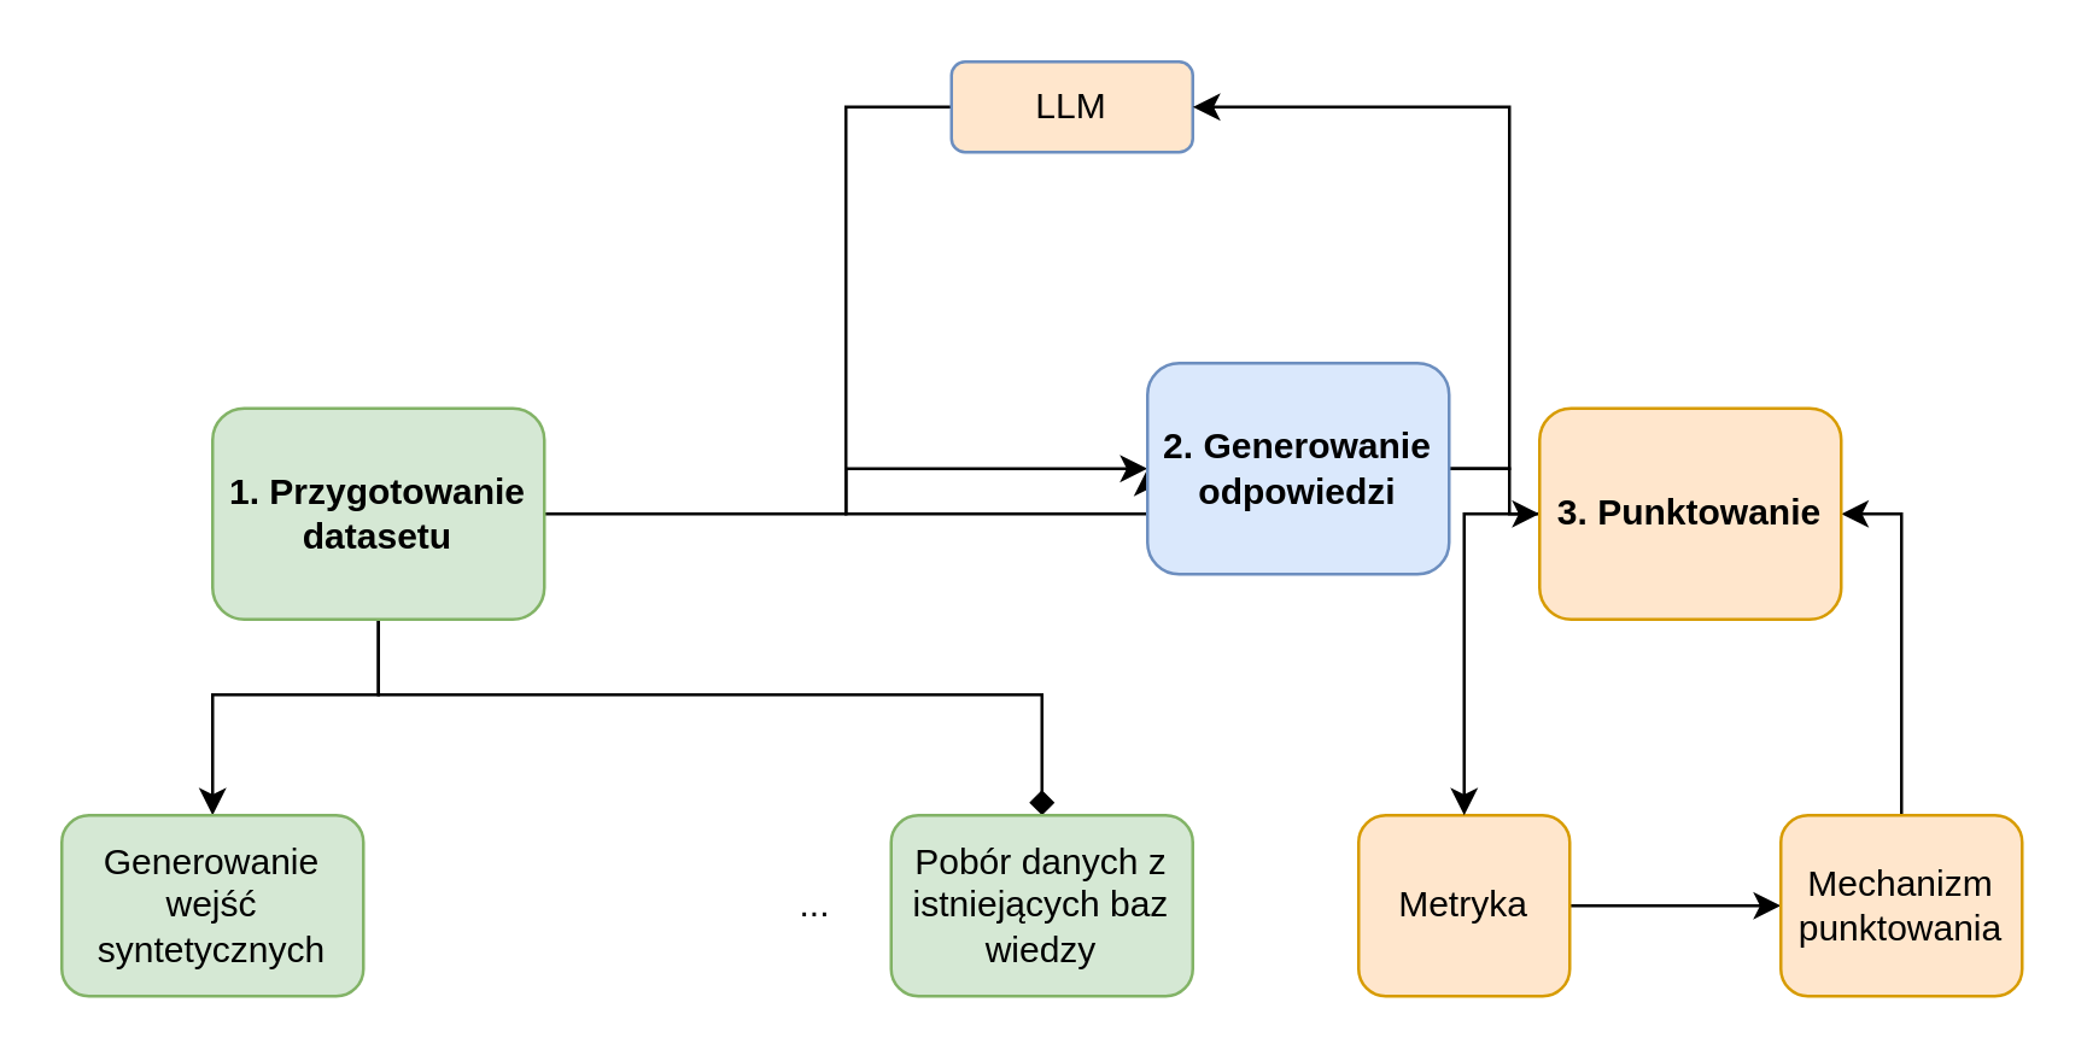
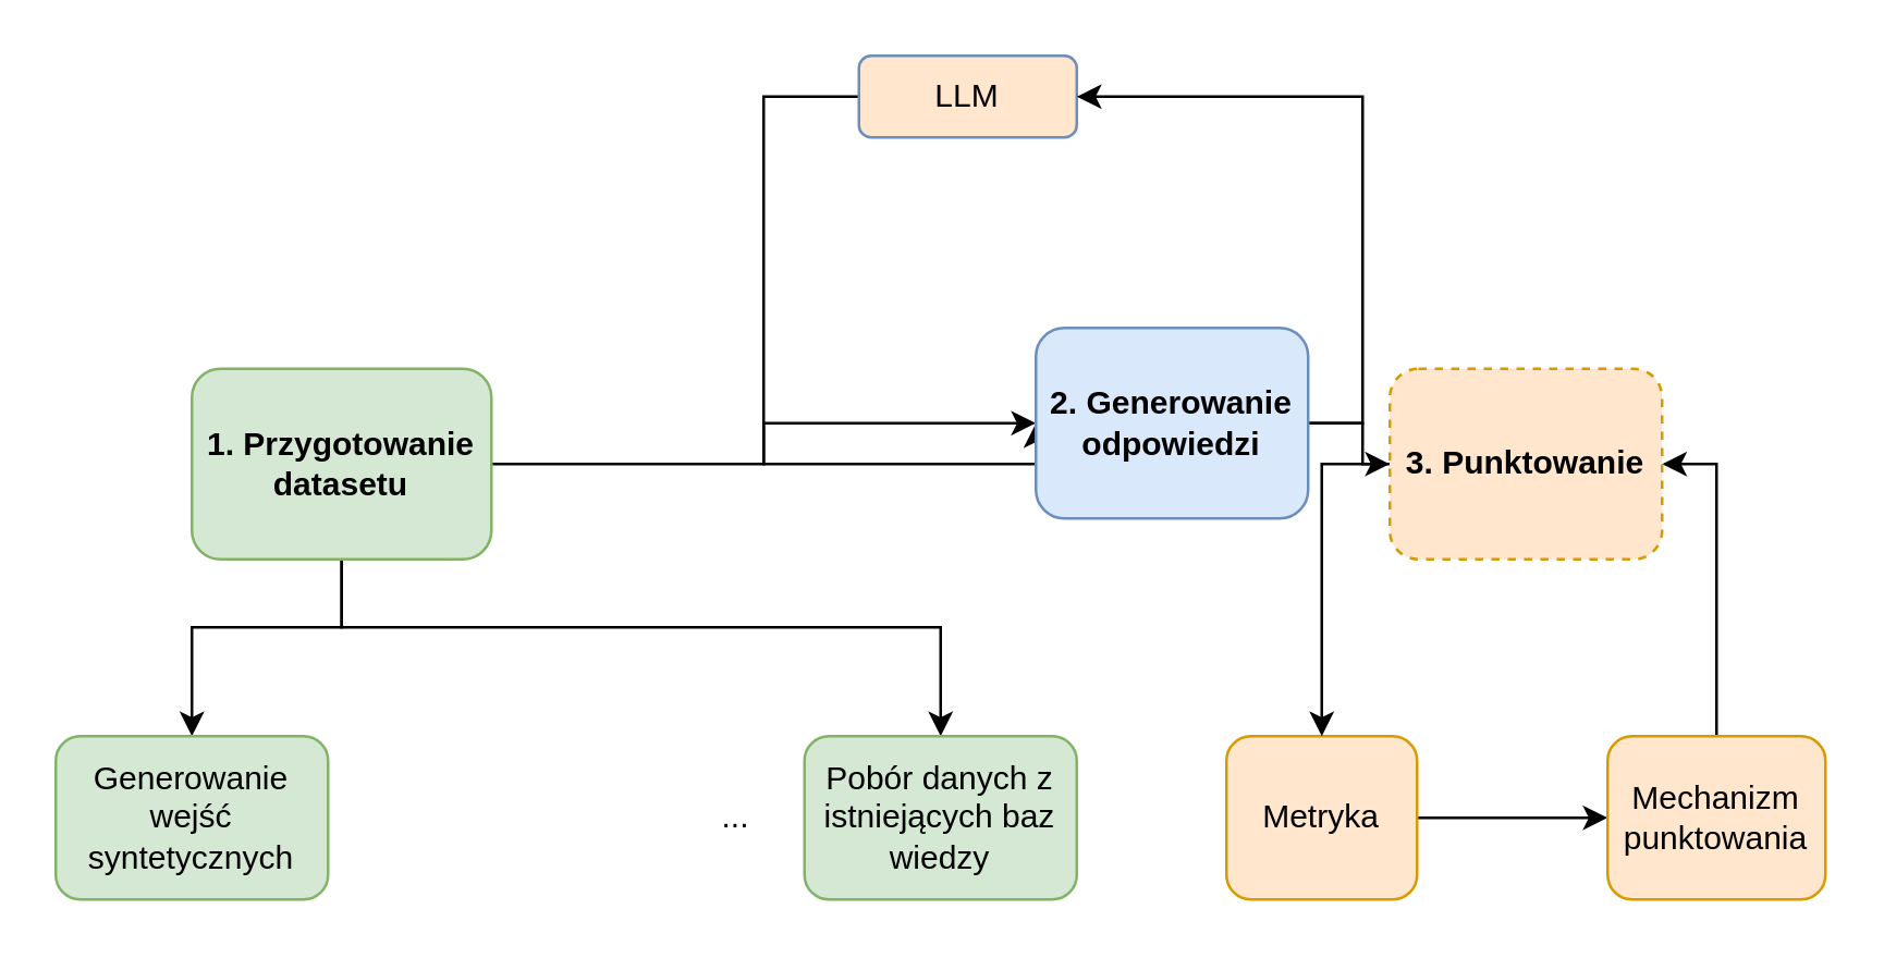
- <mxCell id="18" value="&lt;b&gt;3. Punktowanie&lt;/b&gt;" style="rounded=1;whiteSpace=wrap;html=1;fillColor=#ffe6cc;strokeColor=#d79b00;" vertex="1" parent="1"><mxGeometry x="510" y="135" width="100" height="70" as="geometry" /></mxCell>
+ <mxCell id="18" value="&lt;b&gt;3. Punktowanie&lt;/b&gt;" style="rounded=1;whiteSpace=wrap;html=1;fillColor=#ffe6cc;strokeColor=#d79b00;dashed=1;" vertex="1" parent="1"><mxGeometry x="510" y="135" width="100" height="70" as="geometry" /></mxCell>
- <mxCell id="4" style="edgeStyle=orthogonalEdgeStyle;rounded=0;orthogonalLoop=1;jettySize=auto;html=1;entryX=0.5;entryY=0;entryDx=0;entryDy=0;endArrow=diamond;" edge="1" parent="1" source="5" target="9"><mxGeometry relative="1" as="geometry"><Array as="points"><mxPoint x="125" y="230" /><mxPoint x="345" y="230" /></Array></mxGeometry></mxCell>
+ <mxCell id="4" style="edgeStyle=orthogonalEdgeStyle;rounded=0;orthogonalLoop=1;jettySize=auto;html=1;entryX=0.5;entryY=0;entryDx=0;entryDy=0;" edge="1" parent="1" source="5" target="9"><mxGeometry relative="1" as="geometry"><Array as="points"><mxPoint x="125" y="230" /><mxPoint x="345" y="230" /></Array></mxGeometry></mxCell>
